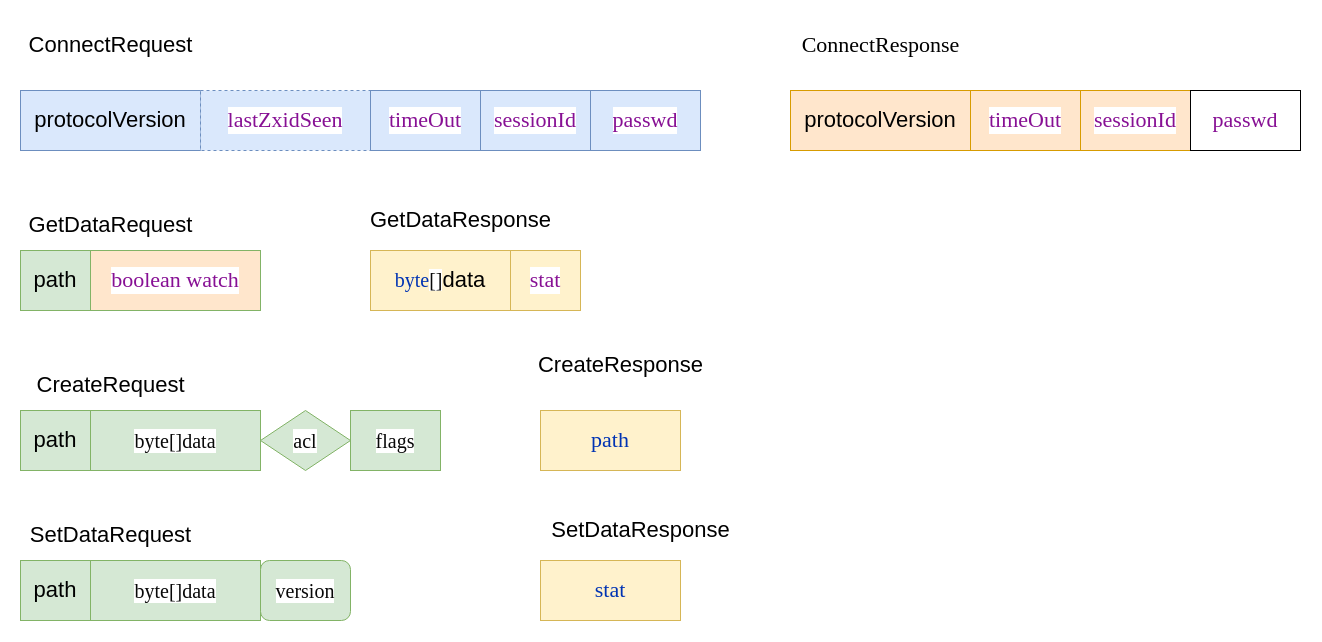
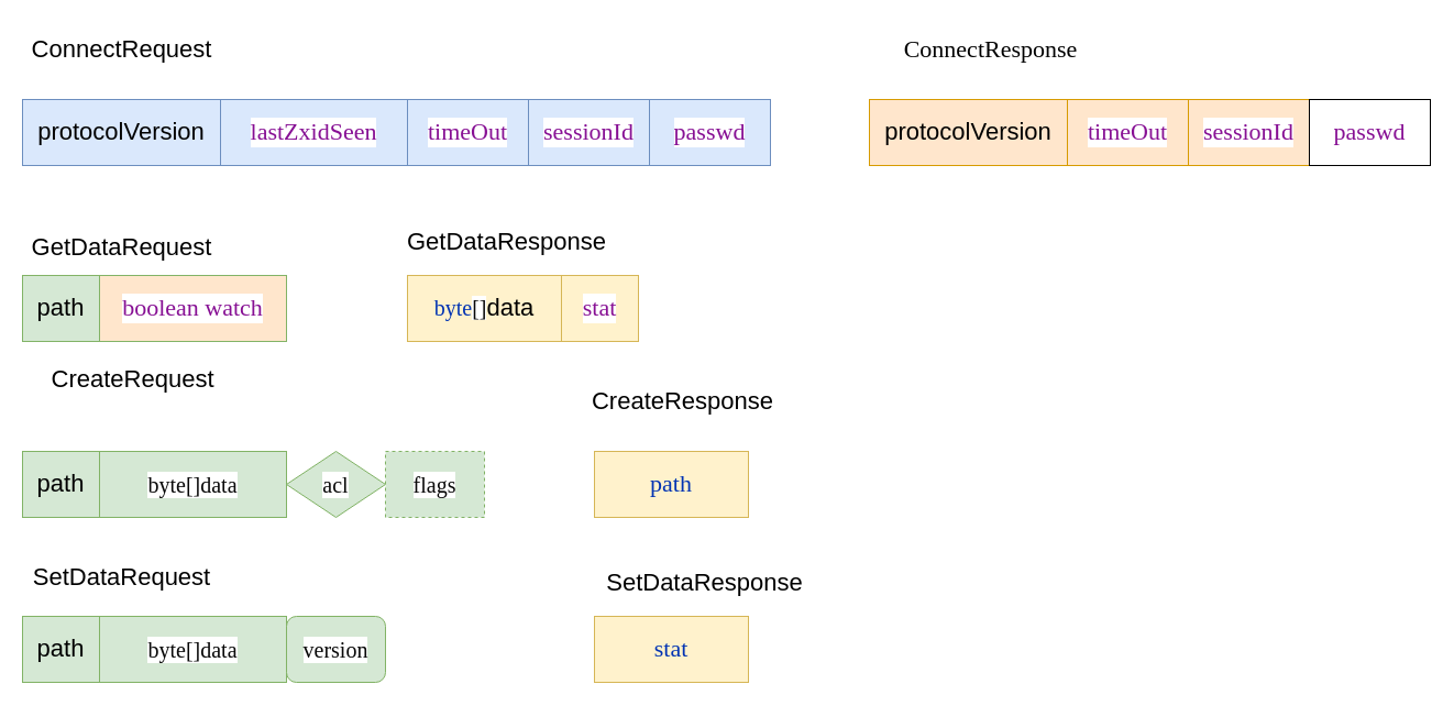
- <mxCell id="28" value="&lt;pre style=&quot;background-color: rgb(255 , 255 , 255)&quot;&gt;&lt;font face=&quot;consolas&quot;&gt;&lt;span style=&quot;font-size: 22px&quot;&gt;ConnectResponse&lt;/span&gt;&lt;/font&gt;&lt;font color=&quot;#080808&quot; face=&quot;consolas&quot;&gt;&lt;br&gt;&lt;/font&gt;&lt;/pre&gt;" style="text;html=1;align=center;verticalAlign=middle;resizable=0;points=[];autosize=1;" vertex="1" parent="1"><mxGeometry x="780" y="20" width="200" height="50" as="geometry" /></mxCell>
+ <mxCell id="28" value="&lt;pre style=&quot;background-color: rgb(255 , 255 , 255)&quot;&gt;&lt;font face=&quot;consolas&quot;&gt;&lt;span style=&quot;font-size: 22px&quot;&gt;ConnectResponse&lt;/span&gt;&lt;/font&gt;&lt;font color=&quot;#080808&quot; face=&quot;consolas&quot;&gt;&lt;br&gt;&lt;/font&gt;&lt;/pre&gt;" style="text;html=1;align=center;verticalAlign=middle;resizable=0;points=[];autosize=1;" vertex="1" parent="1"><mxGeometry x="800" y="20" width="200" height="50" as="geometry" /></mxCell>
- <mxCell id="22" value="&lt;pre style=&quot;background-color: rgb(255 , 255 , 255)&quot;&gt;&lt;font face=&quot;Consolas&quot;&gt;&lt;font color=&quot;#871094&quot;&gt;&lt;span style=&quot;font-size: 22px&quot;&gt;lastZxidSeen&lt;/span&gt;&lt;/font&gt;&lt;font color=&quot;#080808&quot;&gt;&lt;span style=&quot;font-size: 15pt&quot;&gt;&lt;br&gt;&lt;/span&gt;&lt;/font&gt;&lt;/font&gt;&lt;/pre&gt;" style="rounded=0;whiteSpace=wrap;html=1;fillColor=#dae8fc;strokeColor=#6c8ebf;dashed=1;" vertex="1" parent="1"><mxGeometry x="200" y="90" width="170" height="60" as="geometry" /></mxCell>
+ <mxCell id="22" value="&lt;pre style=&quot;background-color: rgb(255 , 255 , 255)&quot;&gt;&lt;font face=&quot;Consolas&quot;&gt;&lt;font color=&quot;#871094&quot;&gt;&lt;span style=&quot;font-size: 22px&quot;&gt;lastZxidSeen&lt;/span&gt;&lt;/font&gt;&lt;font color=&quot;#080808&quot;&gt;&lt;span style=&quot;font-size: 15pt&quot;&gt;&lt;br&gt;&lt;/span&gt;&lt;/font&gt;&lt;/font&gt;&lt;/pre&gt;" style="rounded=0;whiteSpace=wrap;html=1;fillColor=#dae8fc;strokeColor=#6c8ebf;" vertex="1" parent="1"><mxGeometry x="200" y="90" width="170" height="60" as="geometry" /></mxCell>
- <mxCell id="11" value="&lt;pre style=&quot;background-color: rgb(255 , 255 , 255)&quot;&gt;&lt;span style=&quot;font-size: 22px&quot;&gt;&lt;font face=&quot;Helvetica&quot;&gt;CreateRequest&lt;/font&gt;&lt;/span&gt;&lt;font color=&quot;#080808&quot; face=&quot;consolas&quot;&gt;&lt;br&gt;&lt;/font&gt;&lt;/pre&gt;" style="text;html=1;align=center;verticalAlign=middle;resizable=0;points=[];autosize=1;" vertex="1" parent="1"><mxGeometry x="30" y="360" width="160" height="50" as="geometry" /></mxCell>
+ <mxCell id="11" value="&lt;pre style=&quot;background-color: rgb(255 , 255 , 255)&quot;&gt;&lt;span style=&quot;font-size: 22px&quot;&gt;&lt;font face=&quot;Helvetica&quot;&gt;CreateRequest&lt;/font&gt;&lt;/span&gt;&lt;font color=&quot;#080808&quot; face=&quot;consolas&quot;&gt;&lt;br&gt;&lt;/font&gt;&lt;/pre&gt;" style="text;html=1;align=center;verticalAlign=middle;resizable=0;points=[];autosize=1;" vertex="1" parent="1"><mxGeometry x="40" y="320" width="160" height="50" as="geometry" /></mxCell>
- <mxCell id="14" value="&lt;pre style=&quot;background-color: rgb(255 , 255 , 255)&quot;&gt;&lt;font face=&quot;Consolas&quot;&gt;&lt;font color=&quot;#080808&quot;&gt;&lt;span style=&quot;font-size: 20px&quot;&gt;flags&lt;/span&gt;&lt;span style=&quot;font-size: 15pt&quot;&gt;&lt;br&gt;&lt;/span&gt;&lt;/font&gt;&lt;/font&gt;&lt;/pre&gt;" style="rounded=0;whiteSpace=wrap;html=1;fillColor=#d5e8d4;strokeColor=#82b366;" vertex="1" parent="1"><mxGeometry x="350" y="410" width="90" height="60" as="geometry" /></mxCell>
+ <mxCell id="14" value="&lt;pre style=&quot;background-color: rgb(255 , 255 , 255)&quot;&gt;&lt;font face=&quot;Consolas&quot;&gt;&lt;font color=&quot;#080808&quot;&gt;&lt;span style=&quot;font-size: 20px&quot;&gt;flags&lt;/span&gt;&lt;span style=&quot;font-size: 15pt&quot;&gt;&lt;br&gt;&lt;/span&gt;&lt;/font&gt;&lt;/font&gt;&lt;/pre&gt;" style="rounded=0;whiteSpace=wrap;html=1;fillColor=#d5e8d4;strokeColor=#82b366;dashed=1;" vertex="1" parent="1"><mxGeometry x="350" y="410" width="90" height="60" as="geometry" /></mxCell>
- <mxCell id="18" value="&lt;pre style=&quot;background-color: rgb(255 , 255 , 255)&quot;&gt;&lt;span style=&quot;font-size: 22px&quot;&gt;&lt;font face=&quot;Helvetica&quot;&gt;SetDataRequest&lt;/font&gt;&lt;/span&gt;&lt;font color=&quot;#080808&quot; face=&quot;consolas&quot;&gt;&lt;br&gt;&lt;/font&gt;&lt;/pre&gt;" style="text;html=1;align=center;verticalAlign=middle;resizable=0;points=[];autosize=1;" vertex="1" parent="1"><mxGeometry x="20" y="510" width="180" height="50" as="geometry" /></mxCell>
+ <mxCell id="18" value="&lt;pre style=&quot;background-color: rgb(255 , 255 , 255)&quot;&gt;&lt;span style=&quot;font-size: 22px&quot;&gt;&lt;font face=&quot;Helvetica&quot;&gt;SetDataRequest&lt;/font&gt;&lt;/span&gt;&lt;font color=&quot;#080808&quot; face=&quot;consolas&quot;&gt;&lt;br&gt;&lt;/font&gt;&lt;/pre&gt;" style="text;html=1;align=center;verticalAlign=middle;resizable=0;points=[];autosize=1;" vertex="1" parent="1"><mxGeometry x="20" y="500" width="180" height="50" as="geometry" /></mxCell>
